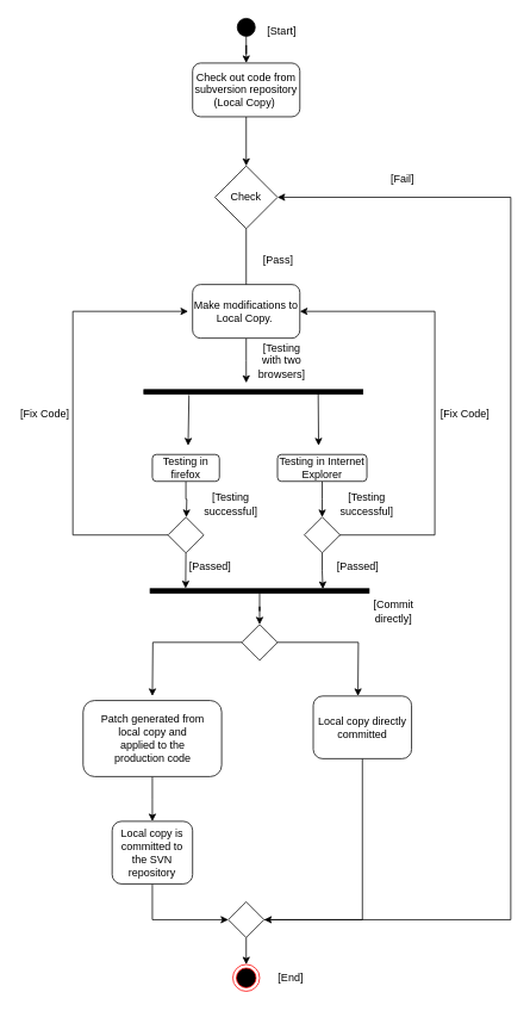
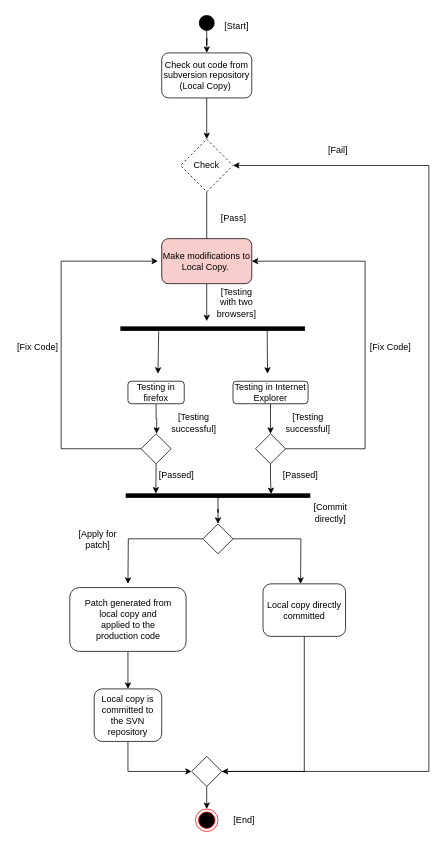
- <mxCell id="48" value="Check" style="rhombus;whiteSpace=wrap;html=1;" vertex="1" parent="1"><mxGeometry x="240" y="185" width="70" height="70" as="geometry" /></mxCell>
+ <mxCell id="48" value="Check" style="rhombus;whiteSpace=wrap;html=1;dashed=1;" vertex="1" parent="1"><mxGeometry x="240" y="185" width="70" height="70" as="geometry" /></mxCell>
- <mxCell id="7" value="Make modifications to&lt;br/&gt;Local Copy.&amp;nbsp;" style="rounded=1;whiteSpace=wrap;html=1;" parent="1" vertex="1"><mxGeometry x="215" y="317.5" width="120" height="60" as="geometry" /></mxCell>
+ <mxCell id="7" value="Make modifications to&lt;br/&gt;Local Copy.&amp;nbsp;" style="rounded=1;whiteSpace=wrap;html=1;fillColor=#f8cecc;" parent="1" vertex="1"><mxGeometry x="215" y="317.5" width="120" height="60" as="geometry" /></mxCell>
+ <mxCell id="33" value="[Apply for patch]" style="text;html=1;strokeColor=none;fillColor=none;align=center;verticalAlign=middle;whiteSpace=wrap;rounded=0;" parent="1" vertex="1"><mxGeometry x="100" y="702.5" width="60" height="30" as="geometry" /></mxCell>
